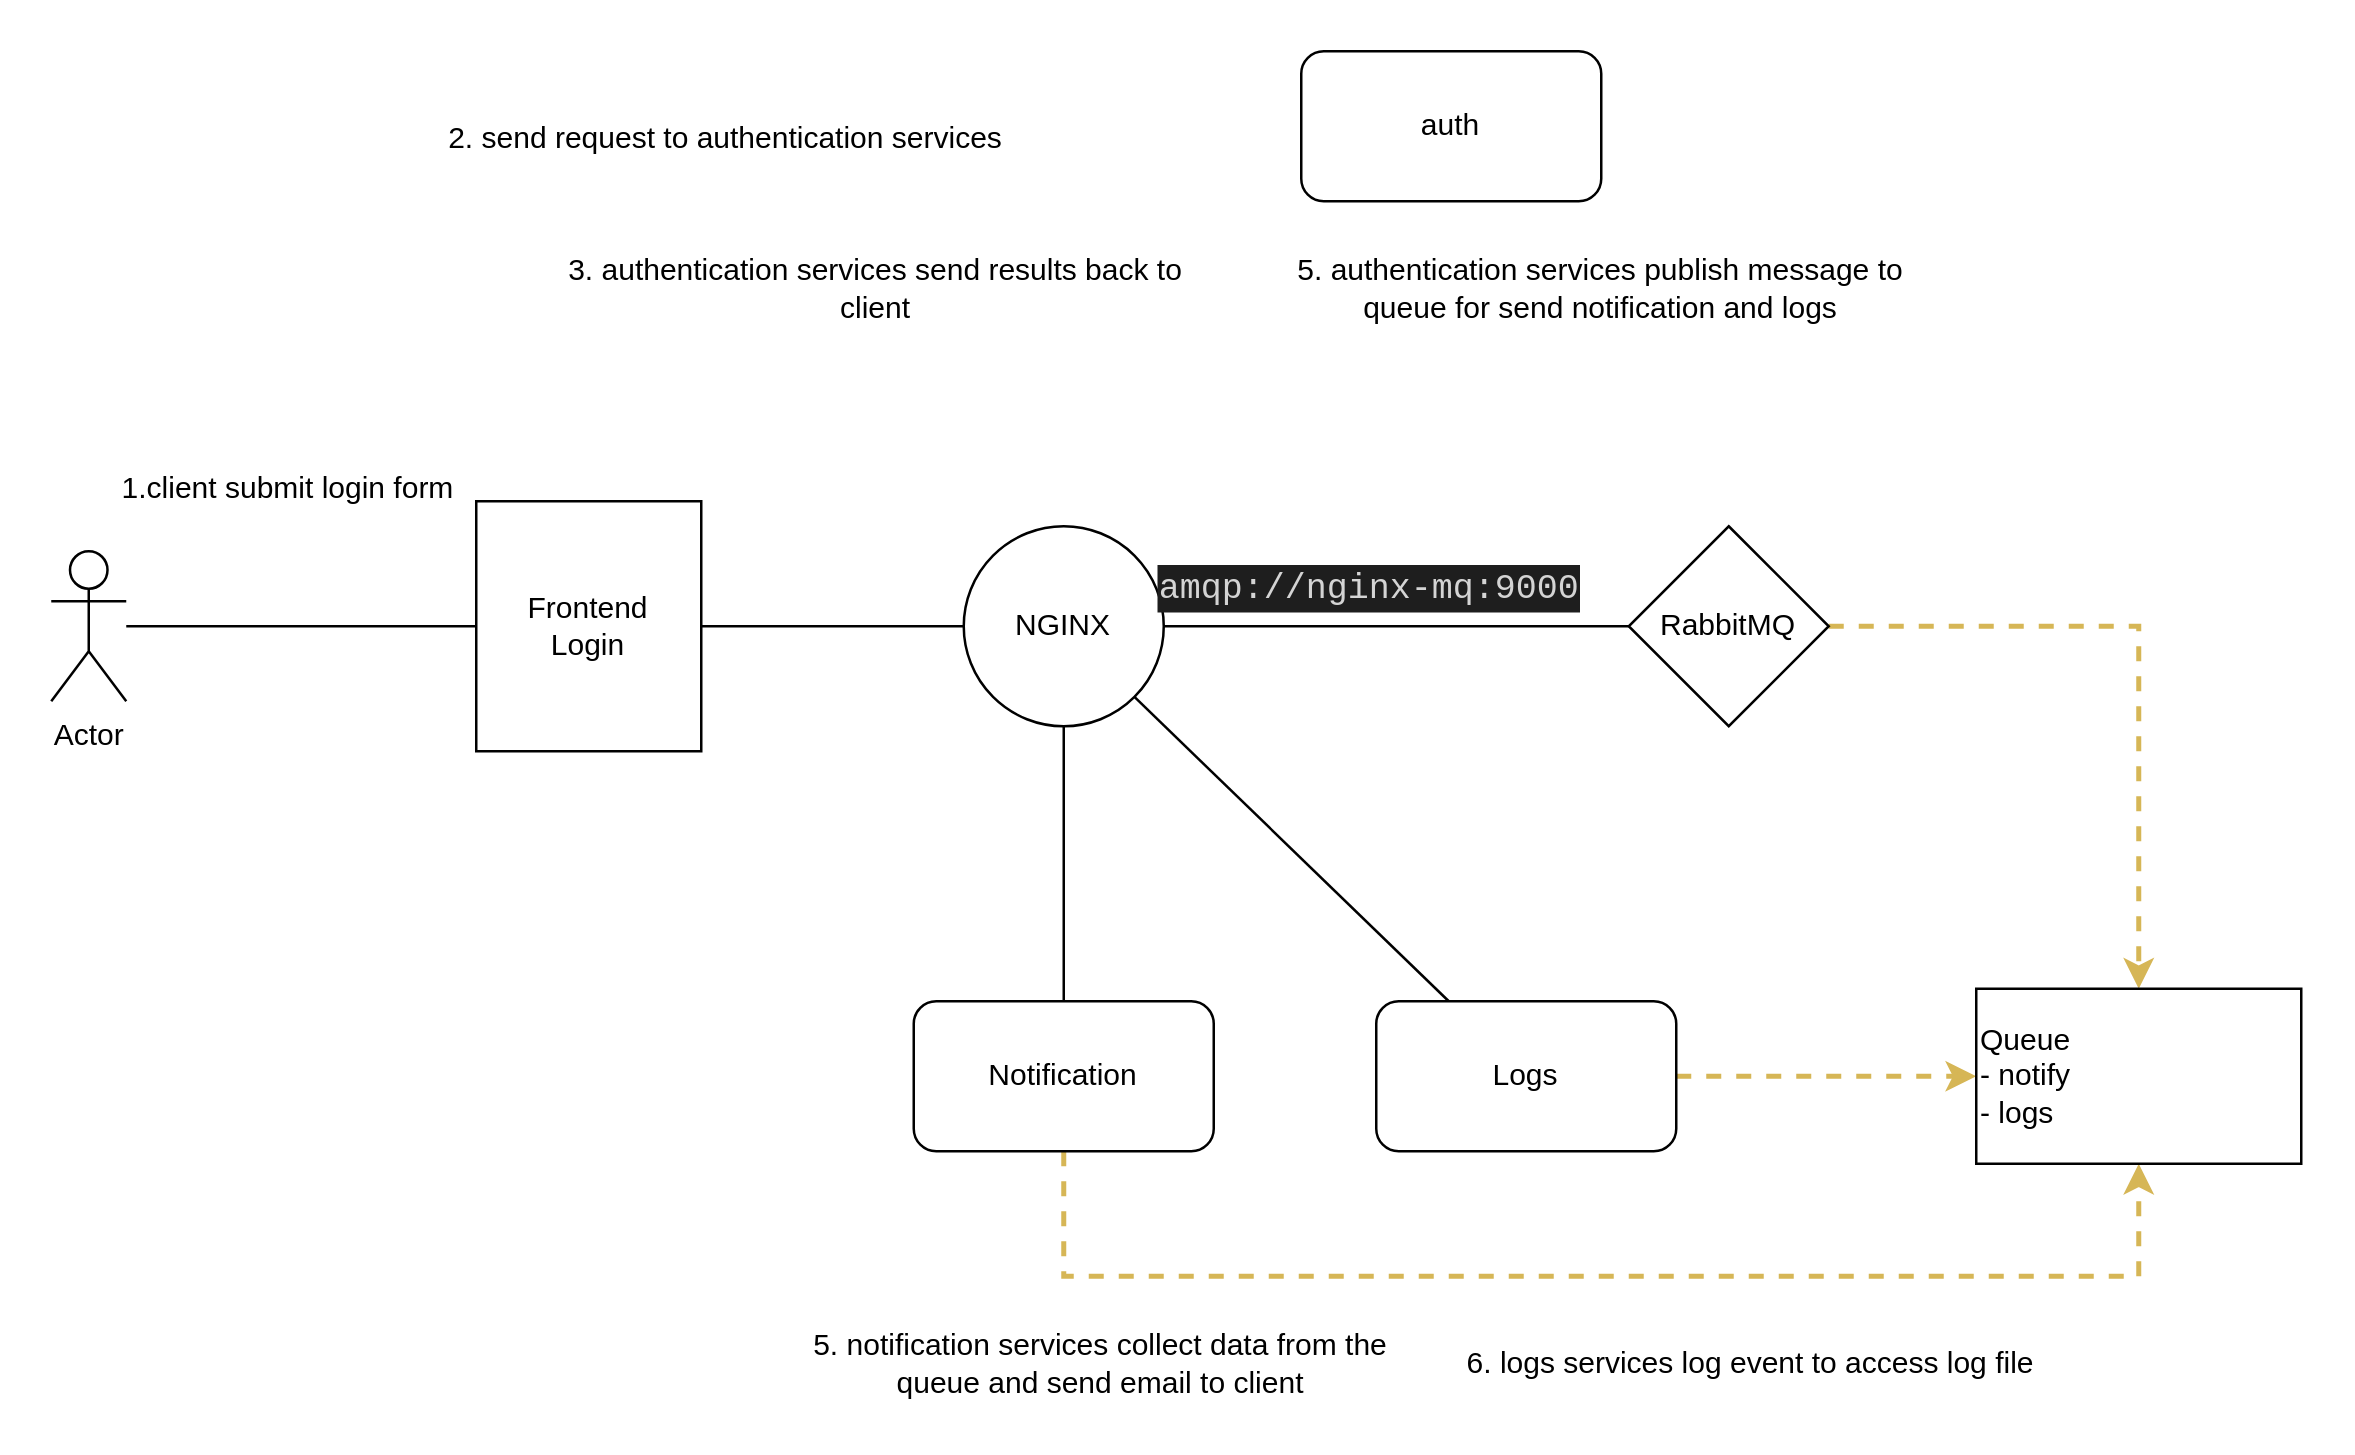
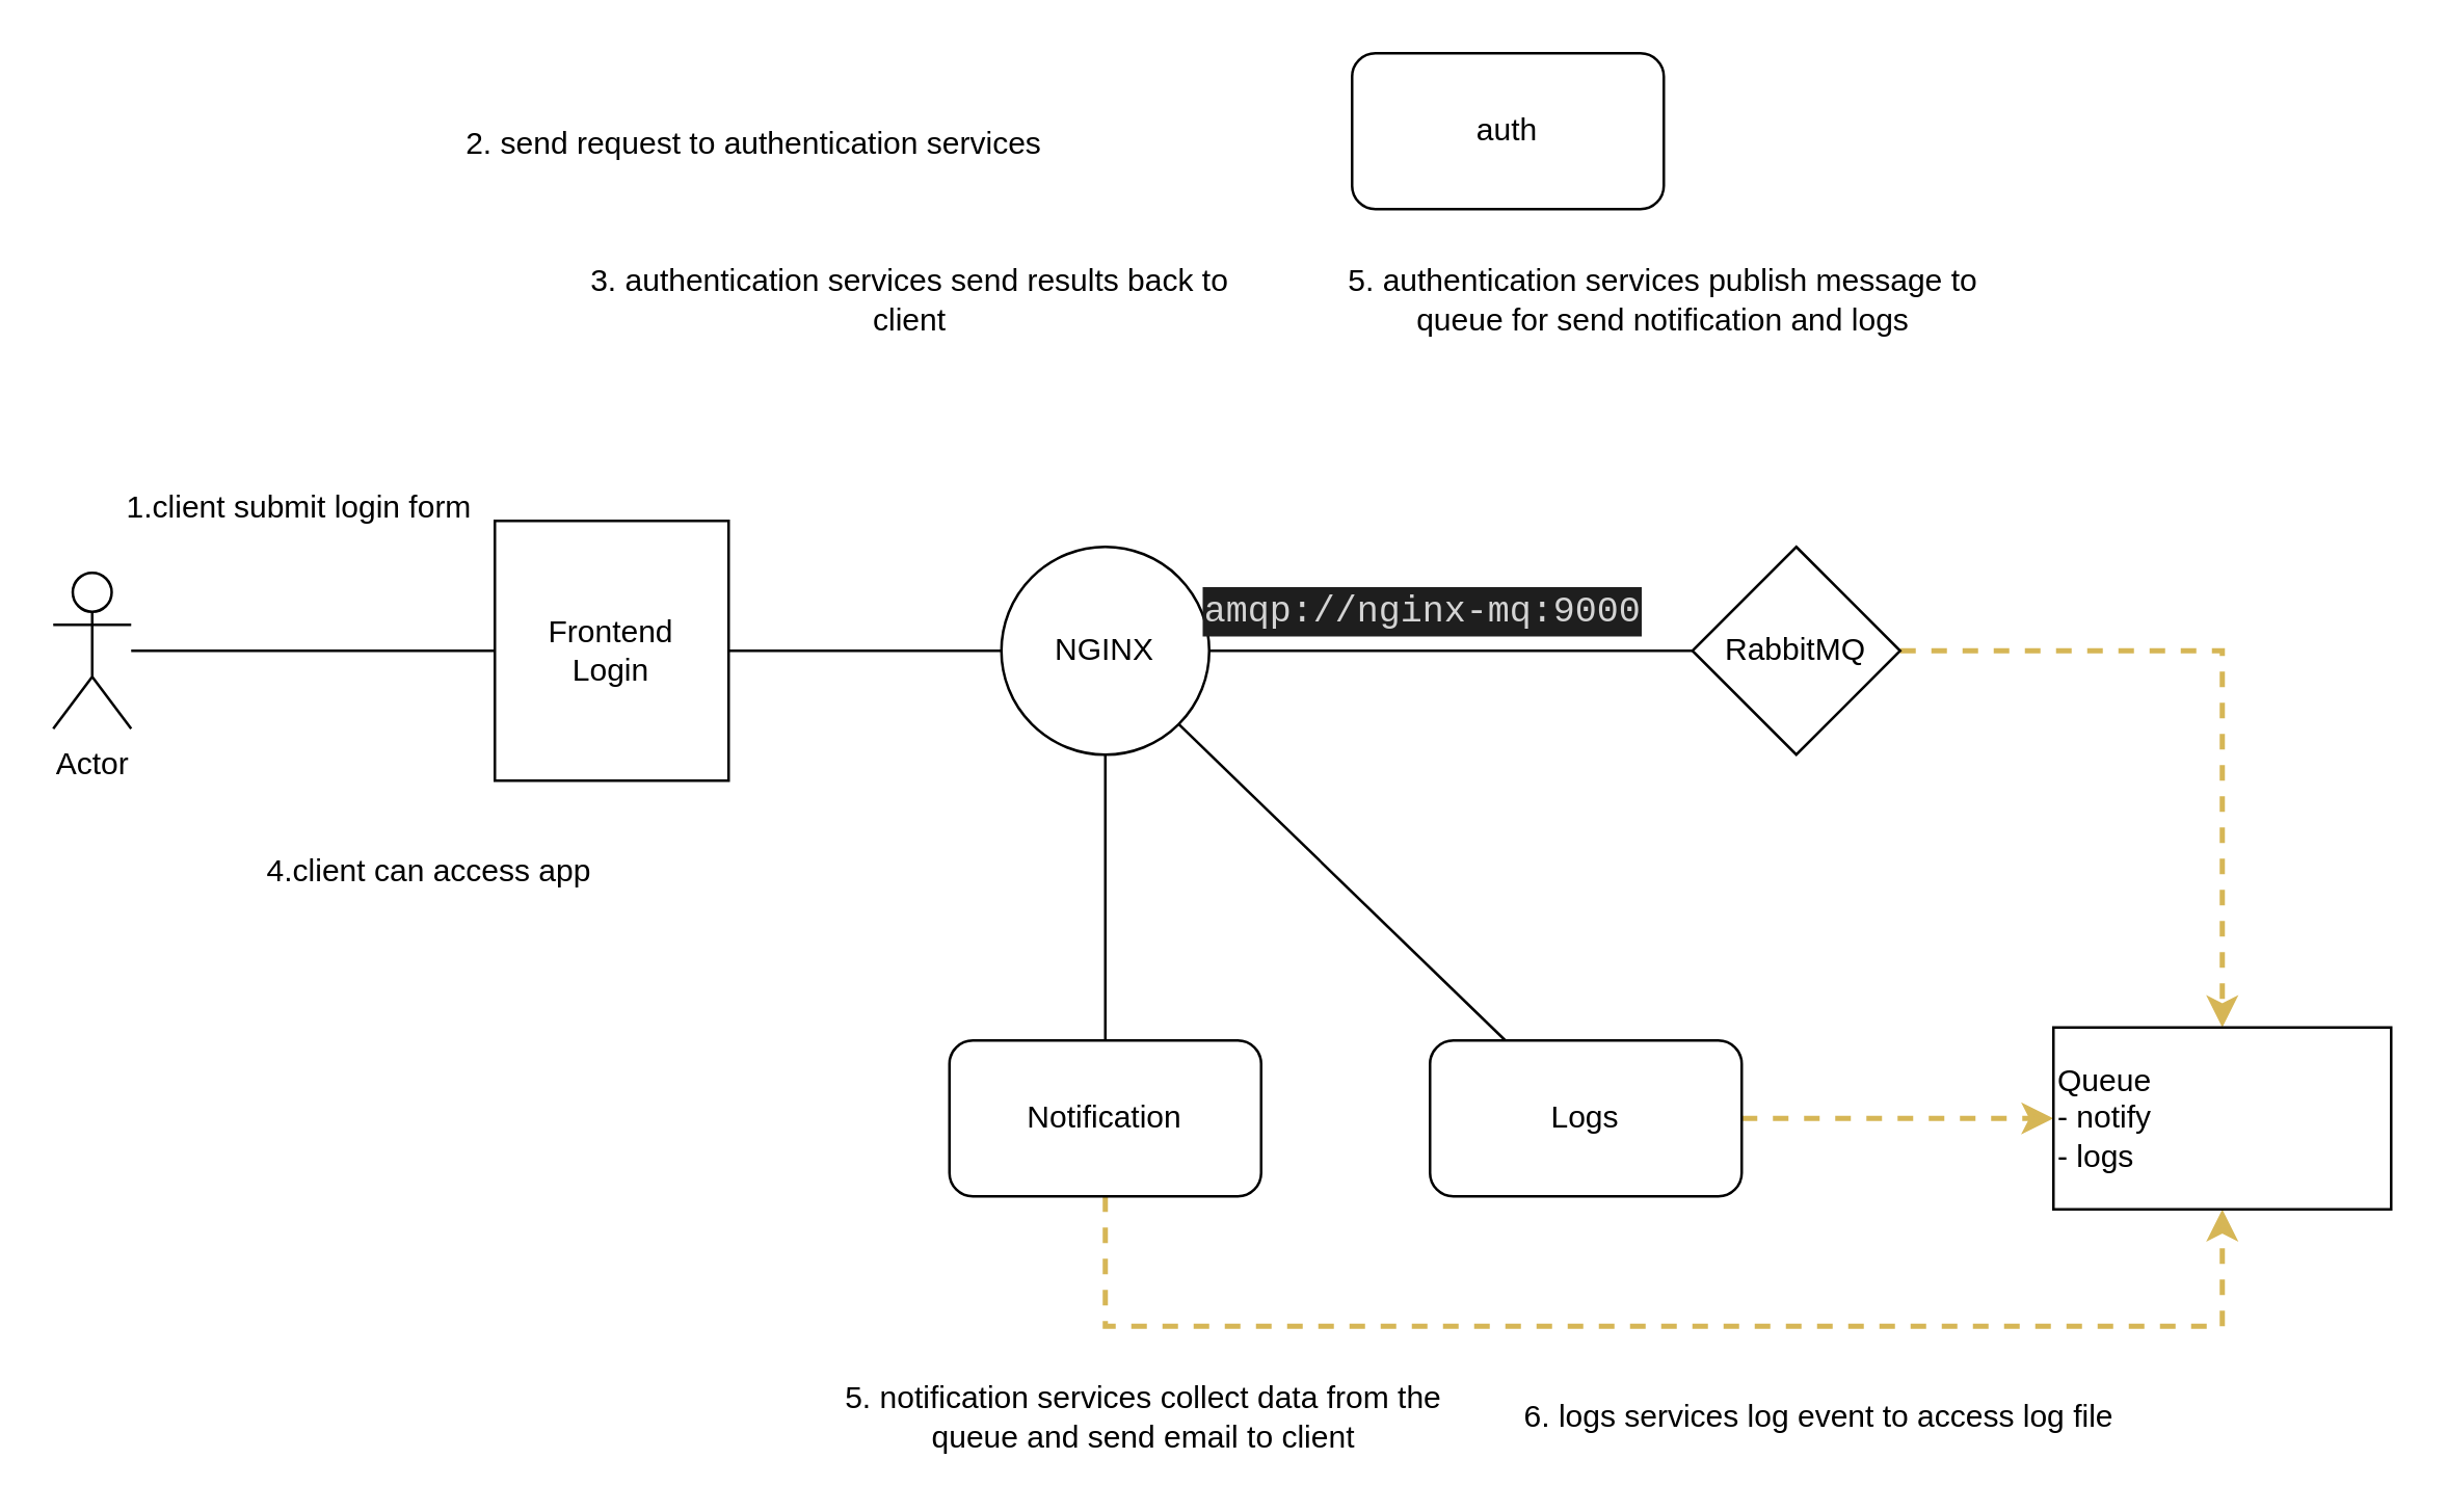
+ <mxCell id="22" value="4.client can access app" style="text;html=1;strokeColor=none;fillColor=none;align=center;verticalAlign=middle;whiteSpace=wrap;rounded=0;" vertex="1" parent="1"><mxGeometry x="70" y="320" width="190" height="30" as="geometry" /></mxCell>
